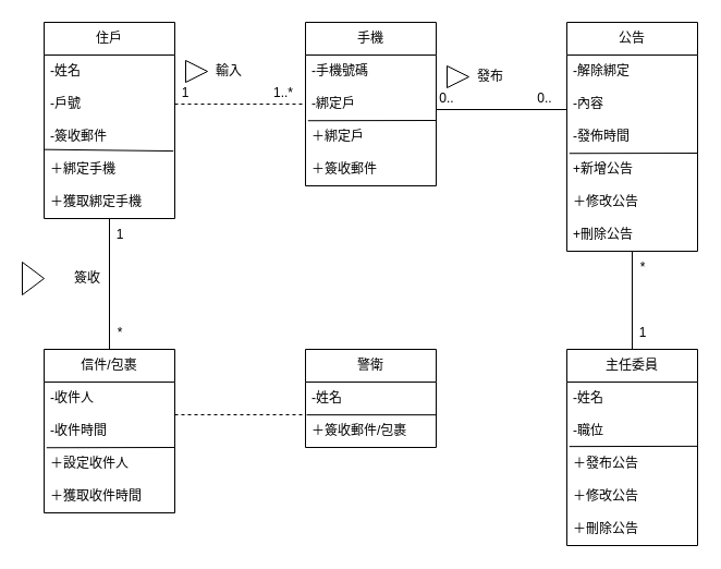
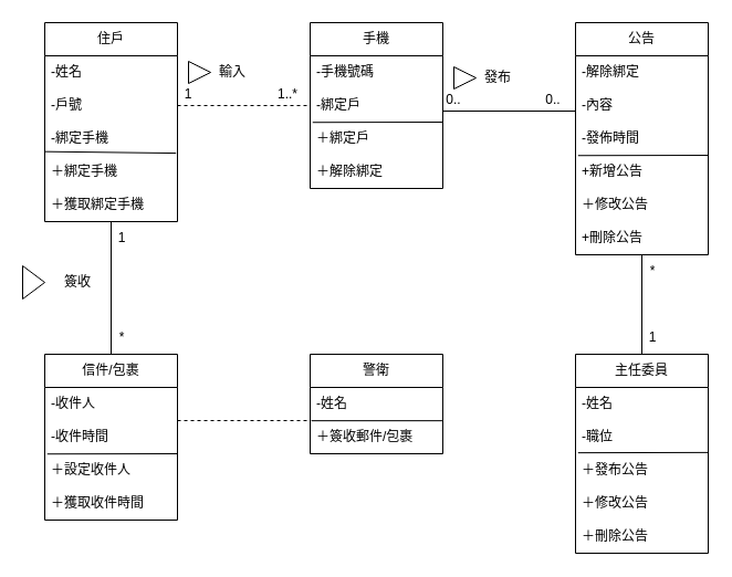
- <mxCell id="5" value="-簽收郵件" style="text;strokeColor=none;fillColor=none;align=left;verticalAlign=middle;spacingLeft=4;spacingRight=4;overflow=hidden;points=[[0,0.5],[1,0.5]];portConstraint=eastwest;rotatable=0;whiteSpace=wrap;html=1;" vertex="1" parent="2"><mxGeometry y="90" width="120" height="30" as="geometry" /></mxCell>
+ <mxCell id="5" value="-綁定手機" style="text;strokeColor=none;fillColor=none;align=left;verticalAlign=middle;spacingLeft=4;spacingRight=4;overflow=hidden;points=[[0,0.5],[1,0.5]];portConstraint=eastwest;rotatable=0;whiteSpace=wrap;html=1;" vertex="1" parent="2"><mxGeometry y="90" width="120" height="30" as="geometry" /></mxCell>
- <mxCell id="13" value="＋簽收郵件" style="text;strokeColor=none;fillColor=none;align=left;verticalAlign=middle;spacingLeft=4;spacingRight=4;overflow=hidden;points=[[0,0.5],[1,0.5]];portConstraint=eastwest;rotatable=0;whiteSpace=wrap;html=1;" vertex="1" parent="9"><mxGeometry y="120" width="120" height="30" as="geometry" /></mxCell>
+ <mxCell id="13" value="＋解除綁定" style="text;strokeColor=none;fillColor=none;align=left;verticalAlign=middle;spacingLeft=4;spacingRight=4;overflow=hidden;points=[[0,0.5],[1,0.5]];portConstraint=eastwest;rotatable=0;whiteSpace=wrap;html=1;" vertex="1" parent="9"><mxGeometry y="120" width="120" height="30" as="geometry" /></mxCell>
- <mxCell id="41" value="簽收" style="text;html=1;strokeColor=none;fillColor=none;align=center;verticalAlign=middle;whiteSpace=wrap;rounded=0;" vertex="1" parent="1"><mxGeometry x="50" y="240" width="60" height="30" as="geometry" /></mxCell>
+ <mxCell id="41" value="簽收" style="text;html=1;strokeColor=none;fillColor=none;align=center;verticalAlign=middle;whiteSpace=wrap;rounded=0;" vertex="1" parent="1"><mxGeometry x="40" y="240" width="60" height="30" as="geometry" /></mxCell>
